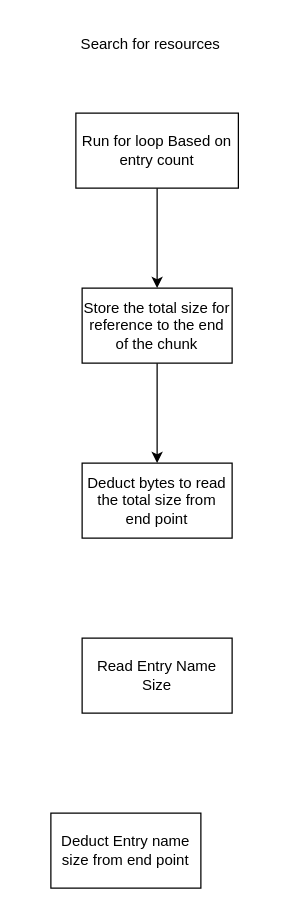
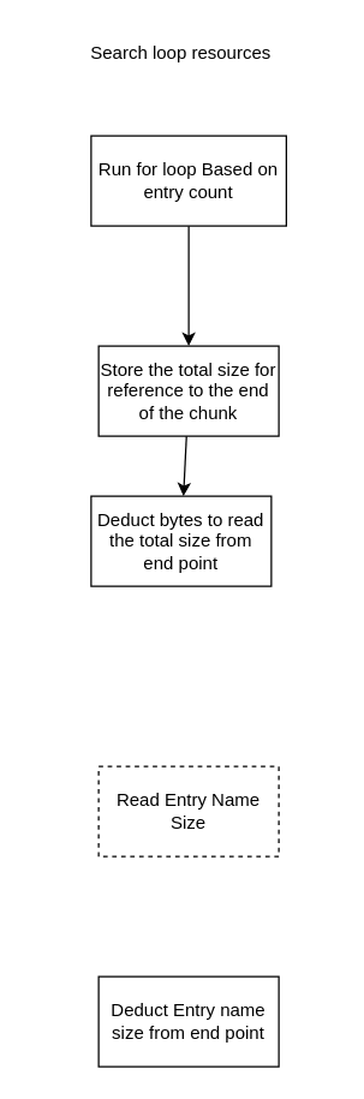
- <mxCell id="2" value="Search for resources" style="text;html=1;align=center;verticalAlign=middle;whiteSpace=wrap;rounded=0;" vertex="1" parent="1"><mxGeometry x="20" y="20" width="200" height="30" as="geometry" /></mxCell>
+ <mxCell id="2" value="Search loop resources" style="text;html=1;align=center;verticalAlign=middle;whiteSpace=wrap;rounded=0;" vertex="1" parent="1"><mxGeometry x="20" y="20" width="200" height="30" as="geometry" /></mxCell>
- <mxCell id="7" value="Deduct bytes to read the total size from end point" style="whiteSpace=wrap;html=1;rounded=0;" vertex="1" parent="1"><mxGeometry x="65" y="370" width="120" height="60" as="geometry" /></mxCell>
+ <mxCell id="7" value="Deduct bytes to read the total size from end point" style="whiteSpace=wrap;html=1;rounded=0;" vertex="1" parent="1"><mxGeometry x="60" y="330" width="120" height="60" as="geometry" /></mxCell>
- <mxCell id="8" value="Read Entry Name Size" style="whiteSpace=wrap;html=1;rounded=0;" vertex="1" parent="1"><mxGeometry x="65" y="510" width="120" height="60" as="geometry" /></mxCell>
+ <mxCell id="8" value="Read Entry Name Size" style="whiteSpace=wrap;html=1;rounded=0;dashed=1;" vertex="1" parent="1"><mxGeometry x="65" y="510" width="120" height="60" as="geometry" /></mxCell>
- <mxCell id="9" value="Deduct Entry name size from end point" style="whiteSpace=wrap;html=1;rounded=0;" vertex="1" parent="1"><mxGeometry x="40" y="650" width="120" height="60" as="geometry" /></mxCell>
+ <mxCell id="9" value="Deduct Entry name size from end point" style="whiteSpace=wrap;html=1;rounded=0;" vertex="1" parent="1"><mxGeometry x="65" y="650" width="120" height="60" as="geometry" /></mxCell>
